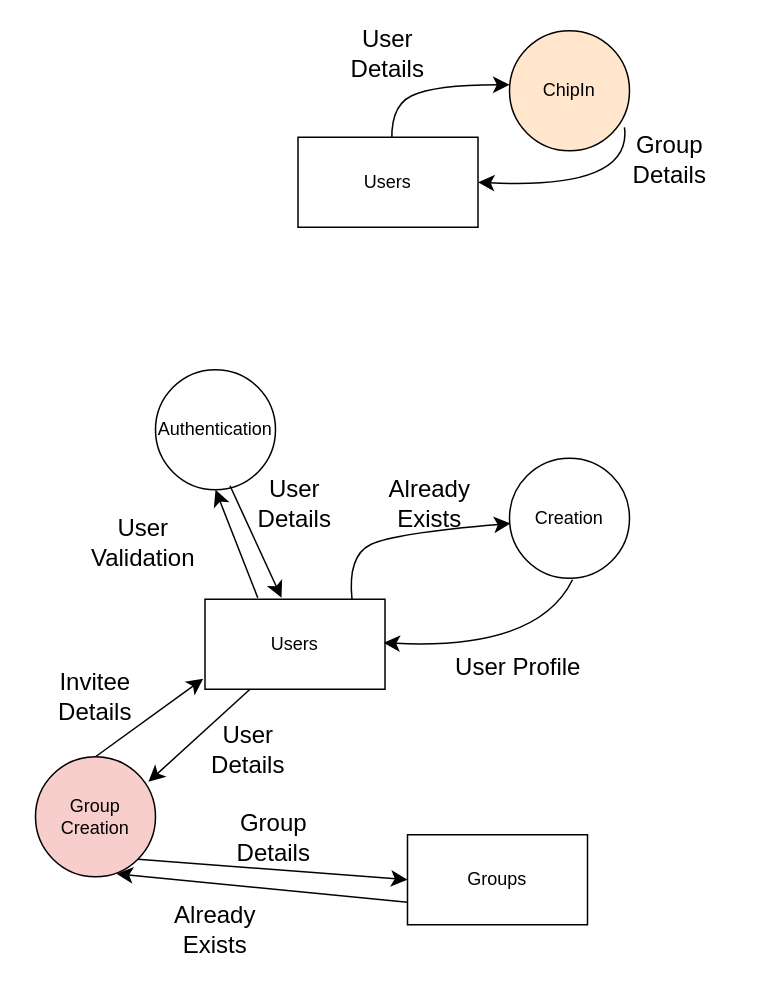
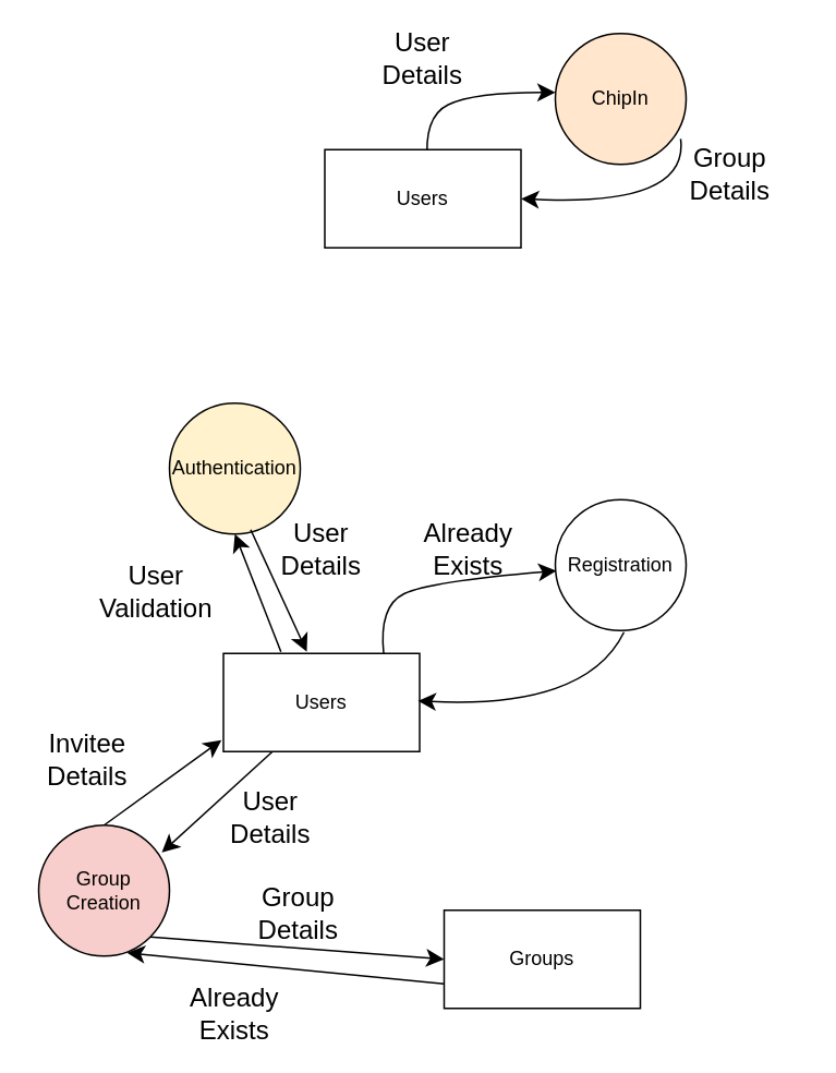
- <mxCell id="12" value="Authentication" style="ellipse;whiteSpace=wrap;html=1;aspect=fixed;" vertex="1" parent="1"><mxGeometry x="103" y="246" width="80" height="80" as="geometry" /></mxCell>
+ <mxCell id="12" value="Authentication" style="ellipse;whiteSpace=wrap;html=1;aspect=fixed;fillColor=#fff2cc;" vertex="1" parent="1"><mxGeometry x="103" y="246" width="80" height="80" as="geometry" /></mxCell>
- <mxCell id="8" value="Creation" style="ellipse;whiteSpace=wrap;html=1;aspect=fixed;" vertex="1" parent="1"><mxGeometry x="339" y="305" width="80" height="80" as="geometry" /></mxCell>
+ <mxCell id="8" value="Registration" style="ellipse;whiteSpace=wrap;html=1;aspect=fixed;" vertex="1" parent="1"><mxGeometry x="339" y="305" width="80" height="80" as="geometry" /></mxCell>
- <mxCell id="10" value="User Profile" style="text;html=1;align=center;verticalAlign=middle;whiteSpace=wrap;rounded=0;fontSize=16;" vertex="1" parent="1"><mxGeometry x="302" y="429" width="86" height="30" as="geometry" /></mxCell>
- <mxCell id="24" value="Invitee Details" style="text;html=1;align=center;verticalAlign=middle;whiteSpace=wrap;rounded=0;fontSize=16;" vertex="1" parent="1"><mxGeometry x="20" y="449" width="86" height="30" as="geometry" /></mxCell>
+ <mxCell id="24" value="Invitee Details" style="text;html=1;align=center;verticalAlign=middle;whiteSpace=wrap;rounded=0;fontSize=16;" vertex="1" parent="1"><mxGeometry x="10" y="449" width="86" height="30" as="geometry" /></mxCell>
